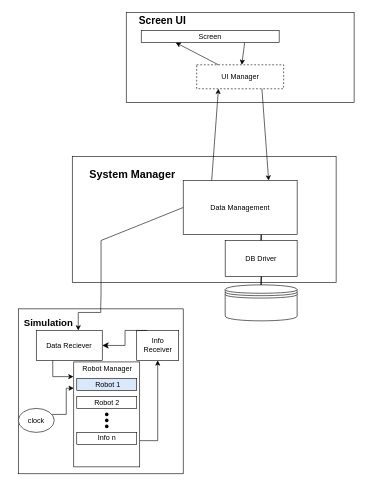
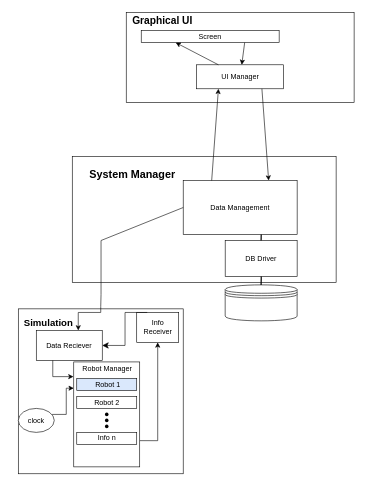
- <mxCell id="25" value="Screen UI" style="text;strokeColor=none;fillColor=none;html=1;fontSize=17;fontStyle=1;verticalAlign=middle;align=center;" parent="1" vertex="1"><mxGeometry x="220" y="28" width="100" height="12" as="geometry" /></mxCell>
+ <mxCell id="25" value="Graphical UI" style="text;strokeColor=none;fillColor=none;html=1;fontSize=17;fontStyle=1;verticalAlign=middle;align=center;" parent="1" vertex="1"><mxGeometry x="220" y="28" width="100" height="12" as="geometry" /></mxCell>
- <mxCell id="24" value="UI Manager" style="rounded=0;whiteSpace=wrap;html=1;dashed=1;" parent="1" vertex="1"><mxGeometry x="327.5" y="107" width="145" height="40" as="geometry" /></mxCell>
+ <mxCell id="24" value="UI Manager" style="rounded=0;whiteSpace=wrap;html=1;" parent="1" vertex="1"><mxGeometry x="327.5" y="107" width="145" height="40" as="geometry" /></mxCell>
- <mxCell id="14" value="Info Receiver" style="rounded=0;whiteSpace=wrap;html=1;" parent="1" vertex="1"><mxGeometry x="227.5" y="550" width="70" height="50" as="geometry" /></mxCell>
+ <mxCell id="14" value="Info Receiver" style="rounded=0;whiteSpace=wrap;html=1;" parent="1" vertex="1"><mxGeometry x="227.5" y="520" width="70" height="50" as="geometry" /></mxCell>
